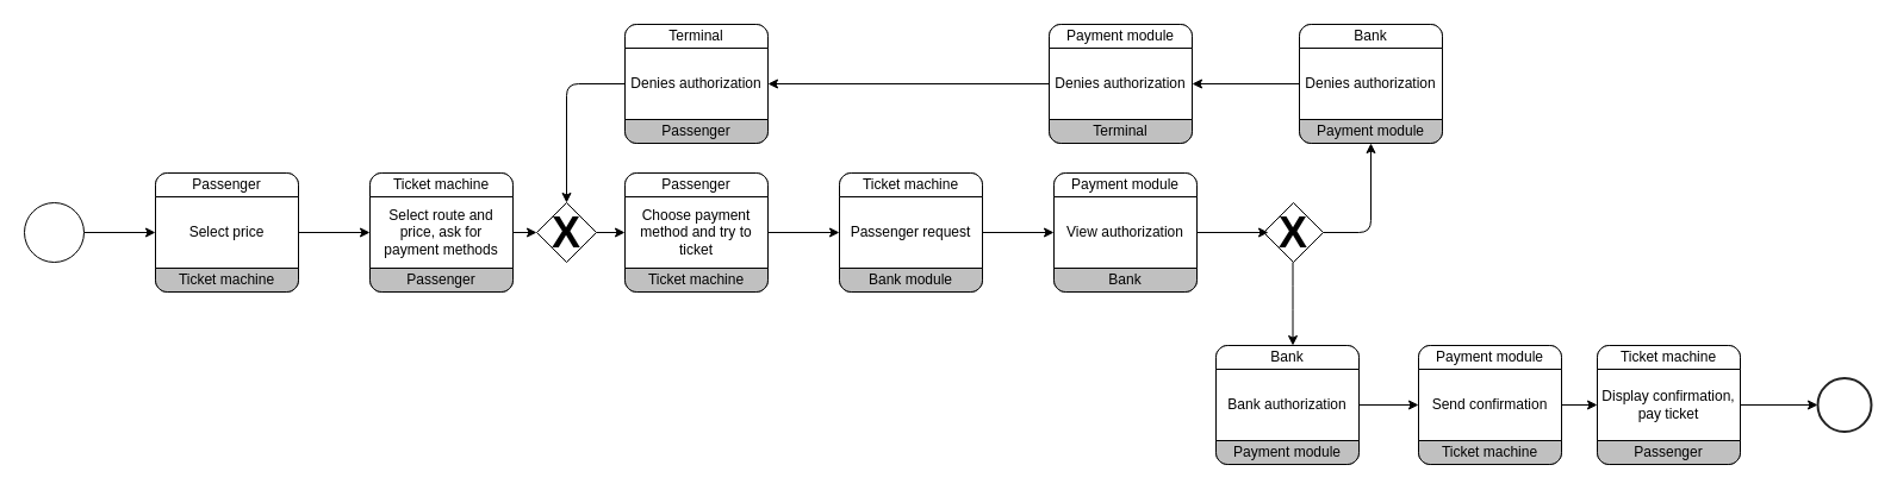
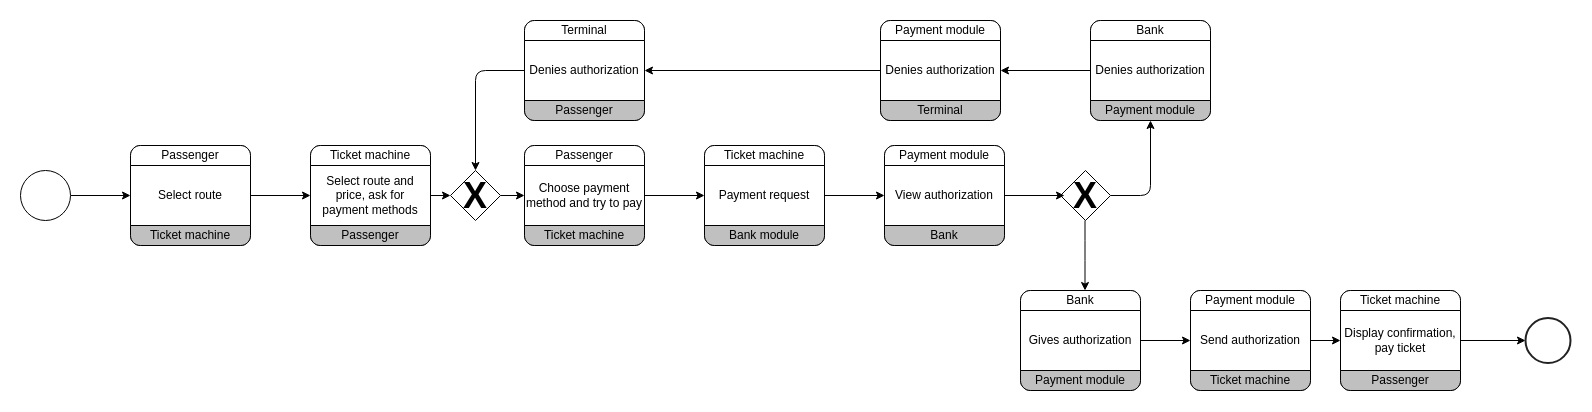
- <mxCell id="5" value="Select price" style="shape=mxgraph.bpmn.task;part=1;taskMarker=abstract;connectable=0;whiteSpace=wrap;html=1;" parent="3" vertex="1"><mxGeometry y="20" width="120" height="60" as="geometry" /></mxCell>
+ <mxCell id="5" value="Select route" style="shape=mxgraph.bpmn.task;part=1;taskMarker=abstract;connectable=0;whiteSpace=wrap;html=1;" parent="3" vertex="1"><mxGeometry y="20" width="120" height="60" as="geometry" /></mxCell>
- <mxCell id="19" value="Choose payment method and try to ticket" style="shape=mxgraph.bpmn.task;part=1;taskMarker=abstract;connectable=0;whiteSpace=wrap;html=1;" parent="17" vertex="1"><mxGeometry y="20" width="120" height="60" as="geometry" /></mxCell>
+ <mxCell id="19" value="Choose payment method and try to pay" style="shape=mxgraph.bpmn.task;part=1;taskMarker=abstract;connectable=0;whiteSpace=wrap;html=1;" parent="17" vertex="1"><mxGeometry y="20" width="120" height="60" as="geometry" /></mxCell>
- <mxCell id="25" value="Passenger request" style="shape=mxgraph.bpmn.task;part=1;taskMarker=abstract;connectable=0;whiteSpace=wrap;html=1;" parent="23" vertex="1"><mxGeometry y="20" width="120" height="60" as="geometry" /></mxCell>
+ <mxCell id="25" value="Payment request" style="shape=mxgraph.bpmn.task;part=1;taskMarker=abstract;connectable=0;whiteSpace=wrap;html=1;" parent="23" vertex="1"><mxGeometry y="20" width="120" height="60" as="geometry" /></mxCell>
- <mxCell id="40" value="Bank authorization" style="shape=mxgraph.bpmn.task;part=1;taskMarker=abstract;connectable=0;whiteSpace=wrap;html=1;" parent="38" vertex="1"><mxGeometry y="20" width="120" height="60" as="geometry" /></mxCell>
+ <mxCell id="40" value="Gives authorization" style="shape=mxgraph.bpmn.task;part=1;taskMarker=abstract;connectable=0;whiteSpace=wrap;html=1;" parent="38" vertex="1"><mxGeometry y="20" width="120" height="60" as="geometry" /></mxCell>
- <mxCell id="45" value="Send confirmation" style="shape=mxgraph.bpmn.task;part=1;taskMarker=abstract;connectable=0;whiteSpace=wrap;html=1;" parent="43" vertex="1"><mxGeometry y="20" width="120" height="60" as="geometry" /></mxCell>
+ <mxCell id="45" value="Send authorization" style="shape=mxgraph.bpmn.task;part=1;taskMarker=abstract;connectable=0;whiteSpace=wrap;html=1;" parent="43" vertex="1"><mxGeometry y="20" width="120" height="60" as="geometry" /></mxCell>
